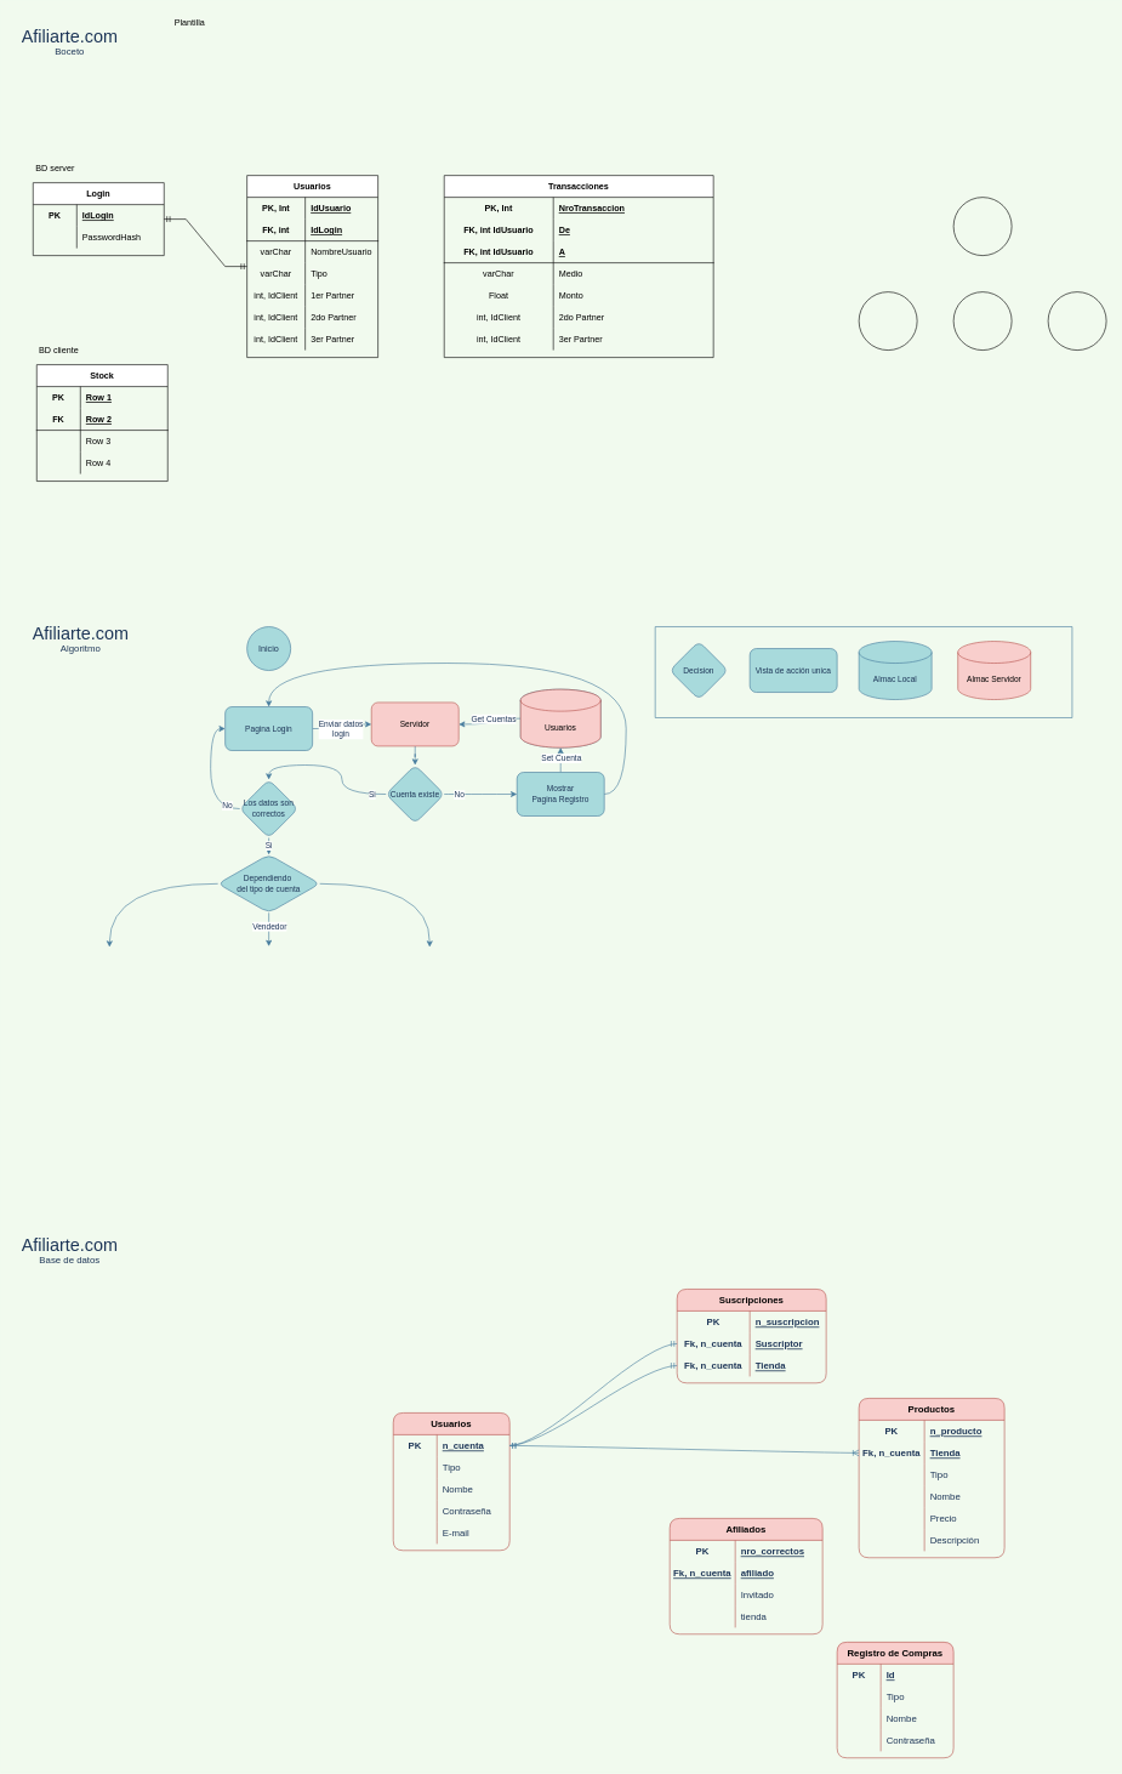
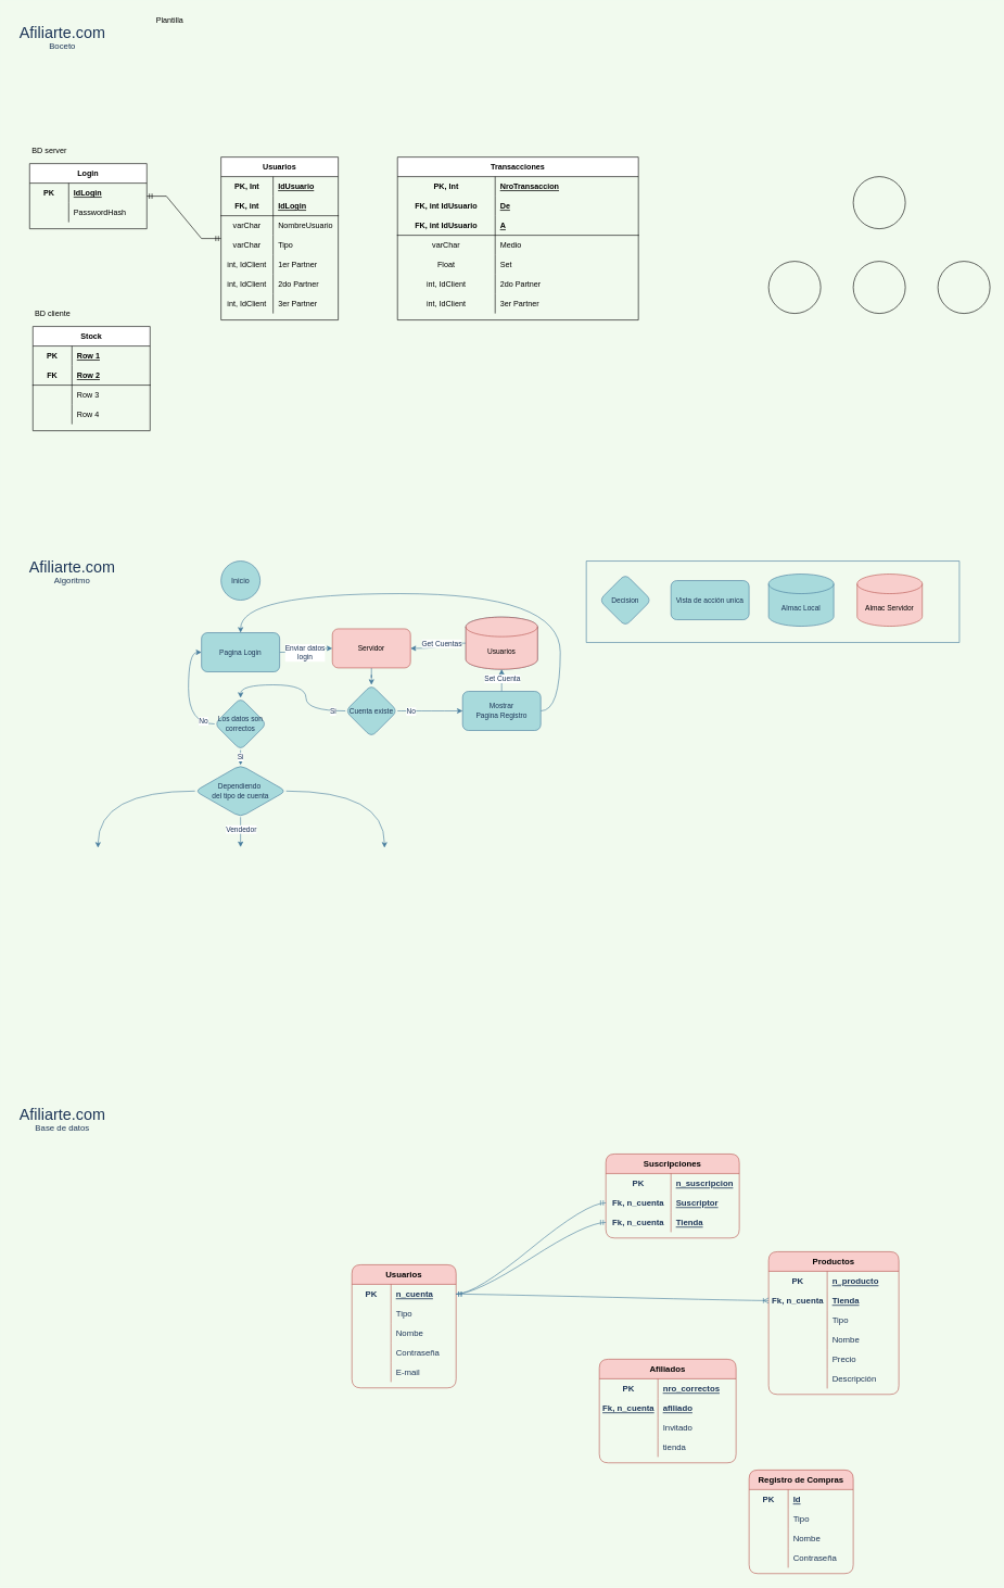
- <mxCell id="183" value="Monto" style="shape=partialRectangle;connectable=0;fillColor=none;top=0;left=0;bottom=0;right=0;align=left;spacingLeft=6;overflow=hidden;" vertex="1" parent="181"><mxGeometry x="150" width="220" height="30" as="geometry"><mxRectangle width="220" height="30" as="alternateBounds" /></mxGeometry></mxCell>
+ <mxCell id="183" value="Set" style="shape=partialRectangle;connectable=0;fillColor=none;top=0;left=0;bottom=0;right=0;align=left;spacingLeft=6;overflow=hidden;" vertex="1" parent="181"><mxGeometry x="150" width="220" height="30" as="geometry"><mxRectangle width="220" height="30" as="alternateBounds" /></mxGeometry></mxCell>
